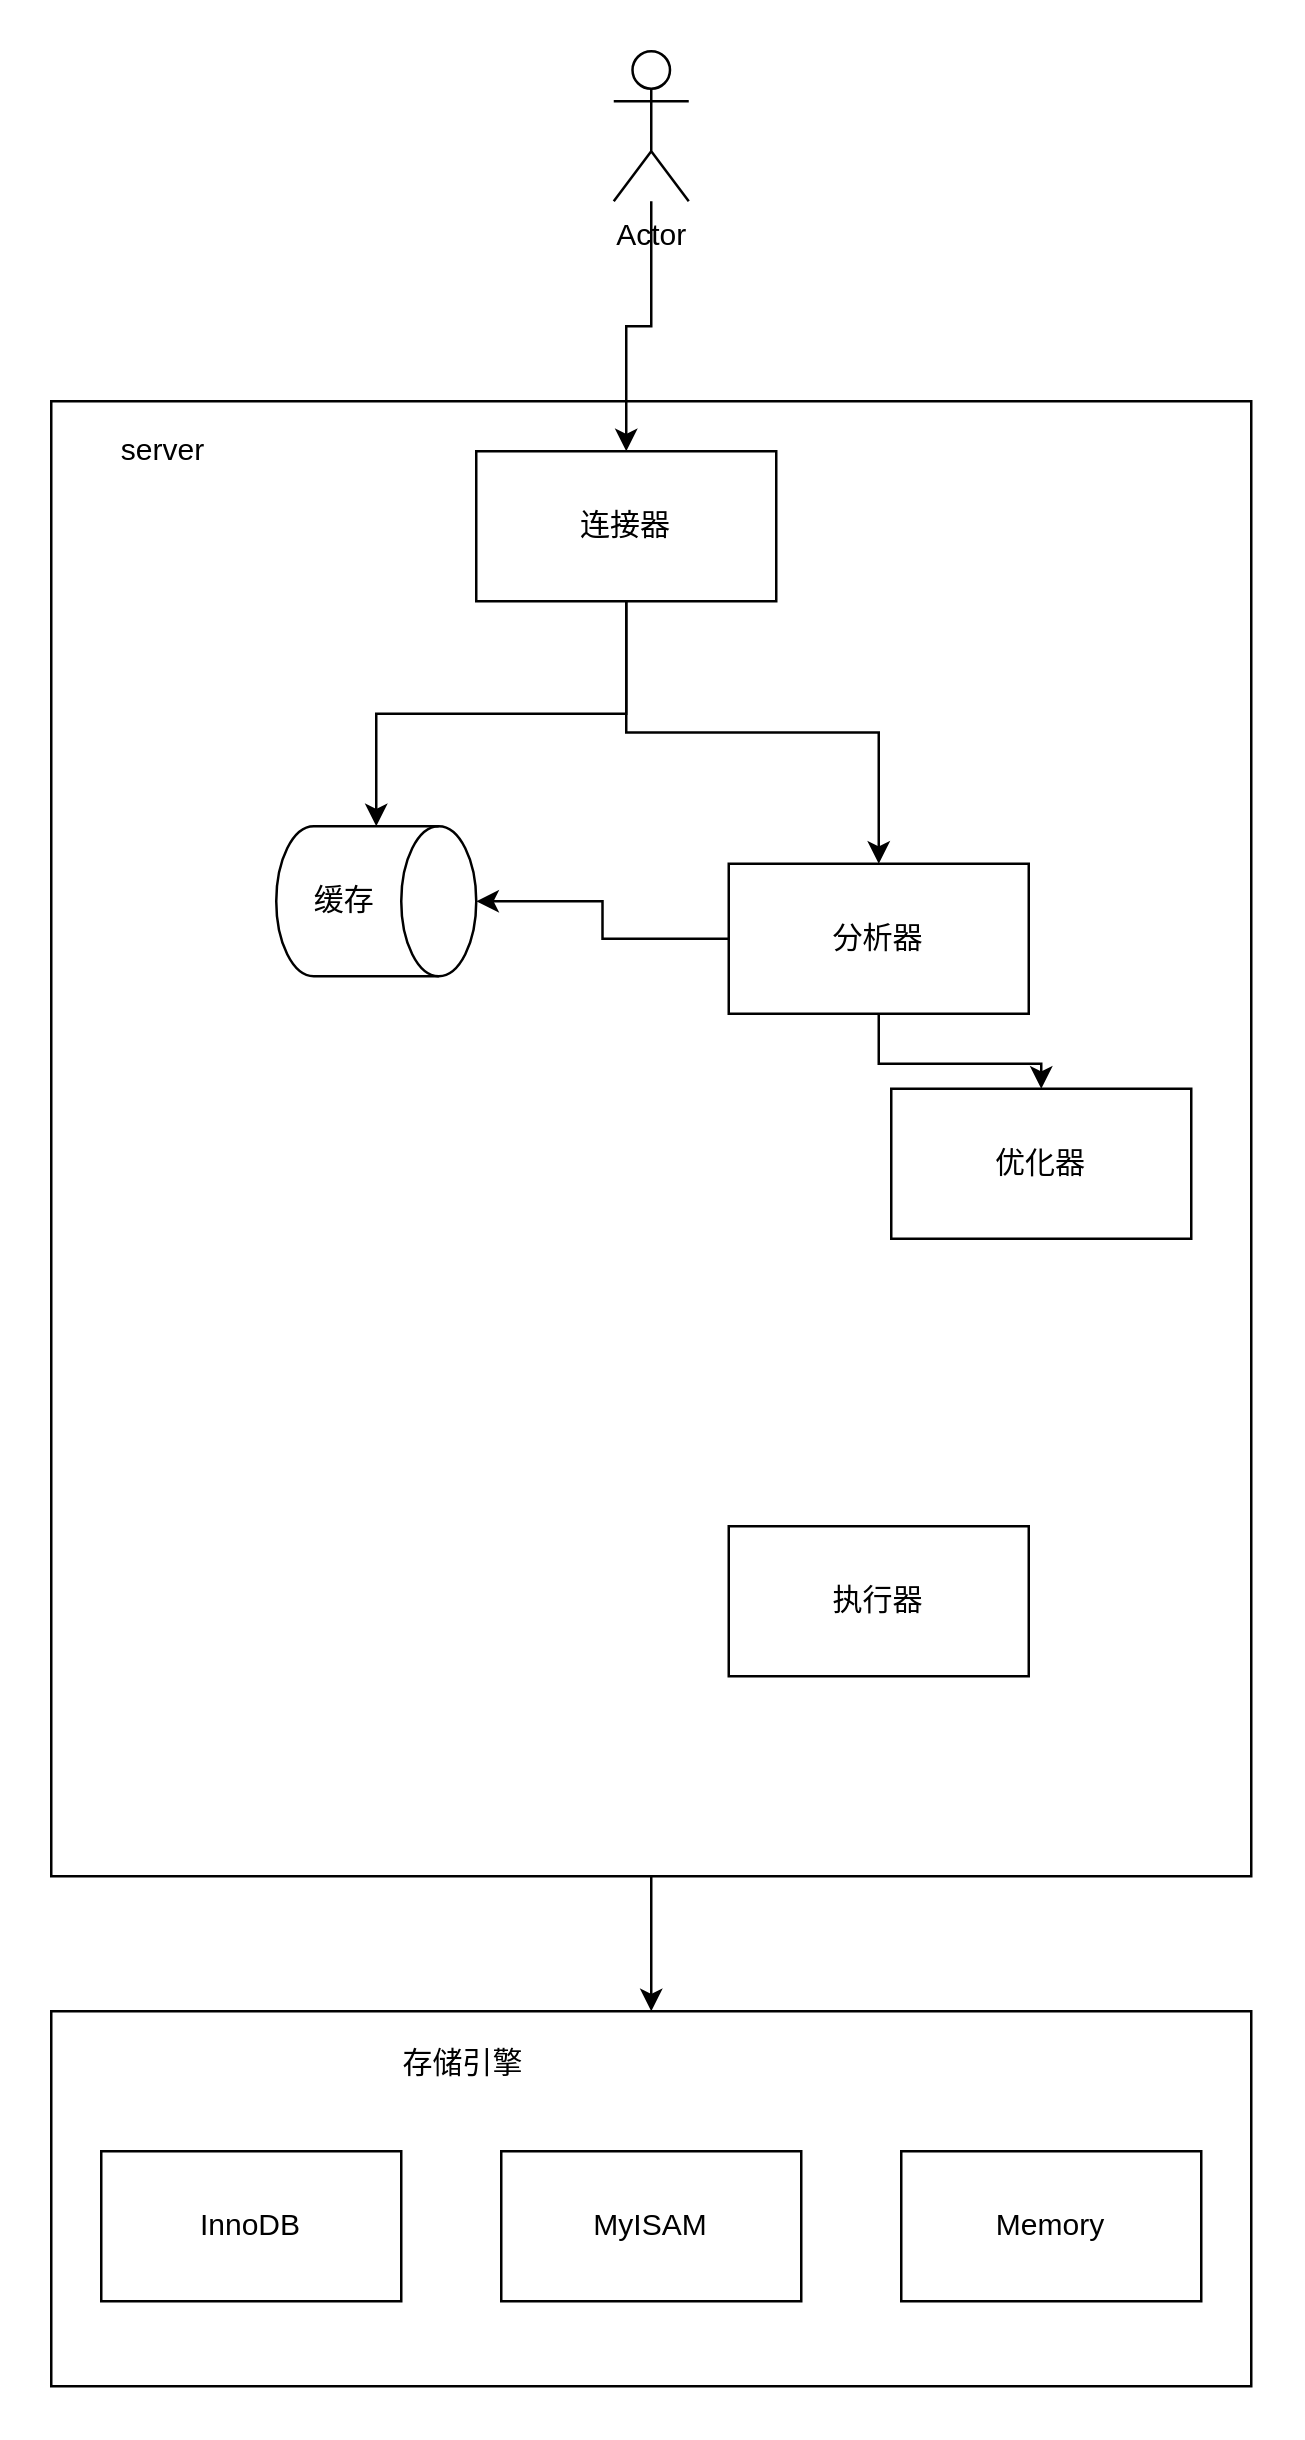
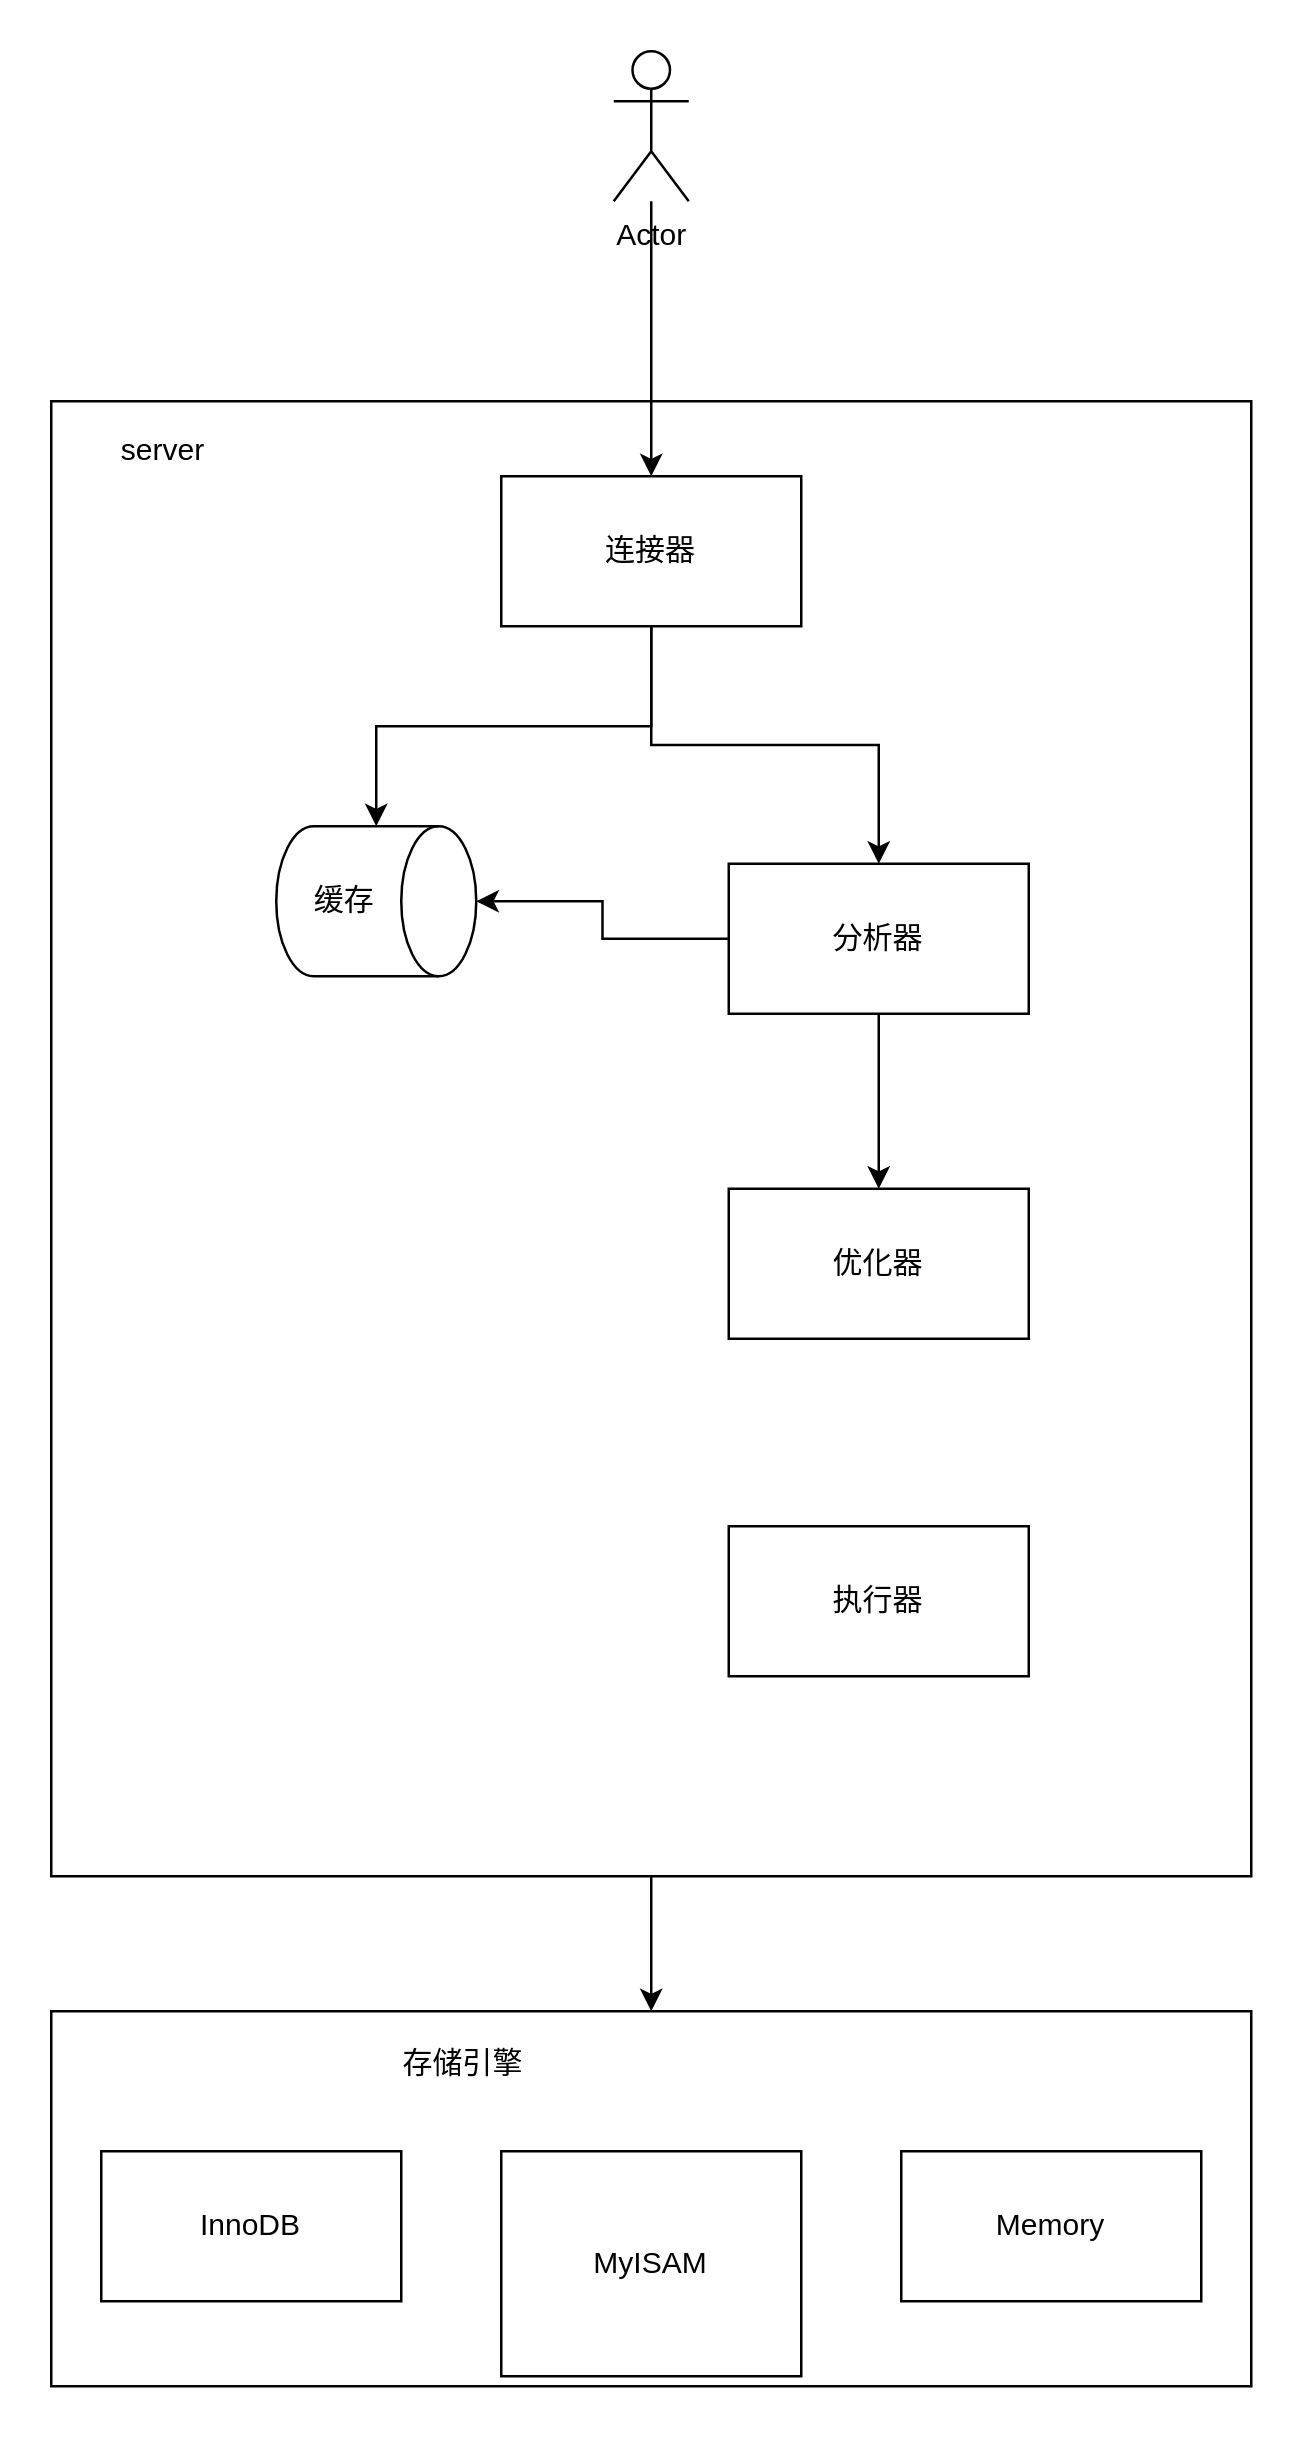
- <mxCell id="6" value="连接器" style="rounded=0;whiteSpace=wrap;html=1;" vertex="1" parent="1"><mxGeometry x="190" y="180" width="120" height="60" as="geometry" /></mxCell>
+ <mxCell id="6" value="连接器" style="rounded=0;whiteSpace=wrap;html=1;" vertex="1" parent="1"><mxGeometry x="200" y="190" width="120" height="60" as="geometry" /></mxCell>
- <mxCell id="11" value="优化器" style="rounded=0;whiteSpace=wrap;html=1;" vertex="1" parent="1"><mxGeometry x="356" y="435" width="120" height="60" as="geometry" /></mxCell>
+ <mxCell id="11" value="优化器" style="rounded=0;whiteSpace=wrap;html=1;" vertex="1" parent="1"><mxGeometry x="291" y="475" width="120" height="60" as="geometry" /></mxCell>
- <mxCell id="19" value="MyISAM" style="rounded=0;whiteSpace=wrap;html=1;" vertex="1" parent="1"><mxGeometry x="200" y="860" width="120" height="60" as="geometry" /></mxCell>
+ <mxCell id="19" value="MyISAM" style="rounded=0;whiteSpace=wrap;html=1;" vertex="1" parent="1"><mxGeometry x="200" y="860" width="120" height="90" as="geometry" /></mxCell>
